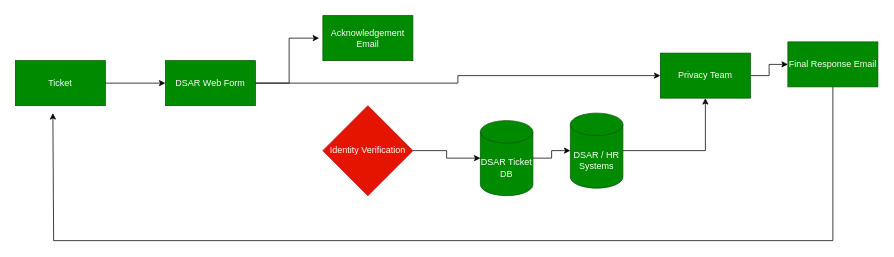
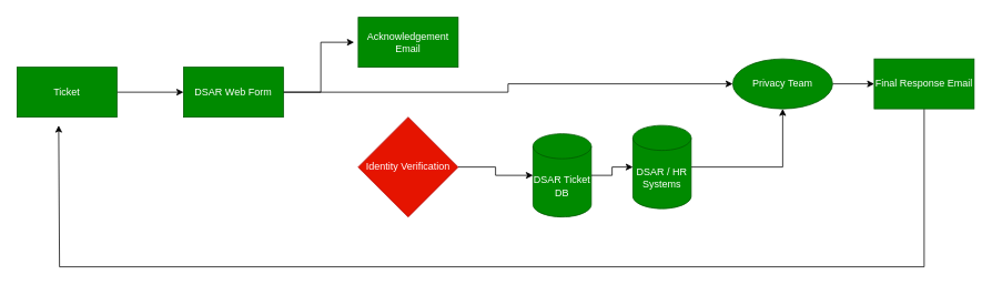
- <mxCell id="15" value="Final Response Email" style="rounded=0;whiteSpace=wrap;html=1;fillColor=#008a00;fontColor=#ffffff;strokeColor=#005700;" vertex="1" parent="1"><mxGeometry x="1050" y="55" width="120" height="60" as="geometry" /></mxCell>
+ <mxCell id="15" value="Final Response Email" style="rounded=0;whiteSpace=wrap;html=1;fillColor=#008a00;fontColor=#ffffff;strokeColor=#005700;" vertex="1" parent="1"><mxGeometry x="1050" y="70" width="120" height="60" as="geometry" /></mxCell>
- <mxCell id="13" value="Privacy Team" style="rounded=0;whiteSpace=wrap;html=1;fillColor=#008a00;fontColor=#ffffff;strokeColor=#005700;" vertex="1" parent="1"><mxGeometry x="880" y="70" width="120" height="60" as="geometry" /></mxCell>
+ <mxCell id="13" value="Privacy Team" style="ellipse;whiteSpace=wrap;html=1;fillColor=#008a00;fontColor=#ffffff;strokeColor=#005700;" vertex="1" parent="1"><mxGeometry x="880" y="70" width="120" height="60" as="geometry" /></mxCell>
